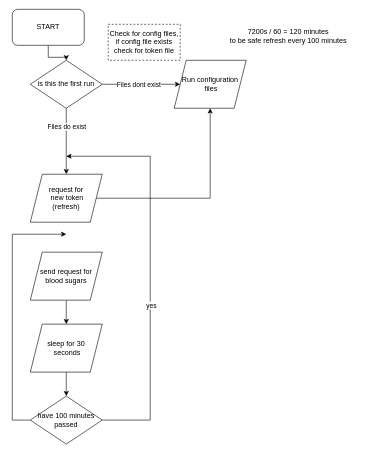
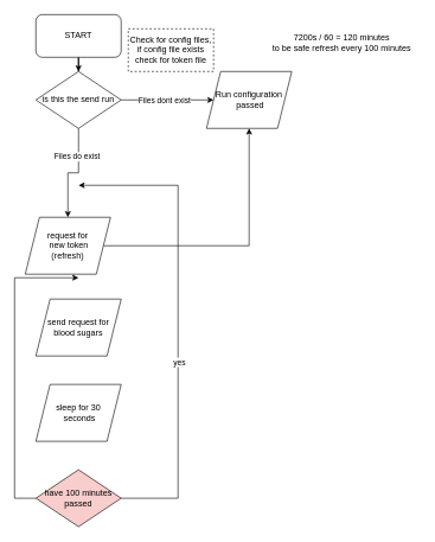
- <mxCell id="3" value="START" style="rounded=1;whiteSpace=wrap;html=1;" vertex="1" parent="1"><mxGeometry x="20" y="15" width="120" height="60" as="geometry" /></mxCell>
+ <mxCell id="3" value="START" style="rounded=1;whiteSpace=wrap;html=1;" vertex="1" parent="1"><mxGeometry x="50" y="20" width="120" height="60" as="geometry" /></mxCell>
- <mxCell id="8" value="is this the first run" style="rhombus;whiteSpace=wrap;html=1;" vertex="1" parent="1"><mxGeometry x="50" y="100" width="120" height="80" as="geometry" /></mxCell>
+ <mxCell id="8" value="is this the send run" style="rhombus;whiteSpace=wrap;html=1;" vertex="1" parent="1"><mxGeometry x="50" y="100" width="120" height="80" as="geometry" /></mxCell>
- <mxCell id="10" value="Run configuration&lt;br&gt;&amp;nbsp;files" style="shape=parallelogram;perimeter=parallelogramPerimeter;whiteSpace=wrap;html=1;fixedSize=1;" vertex="1" parent="1"><mxGeometry x="290" y="100" width="120" height="80" as="geometry" /></mxCell>
+ <mxCell id="10" value="Run configuration&lt;br&gt;&amp;nbsp;passed" style="shape=parallelogram;perimeter=parallelogramPerimeter;whiteSpace=wrap;html=1;fixedSize=1;" vertex="1" parent="1"><mxGeometry x="290" y="100" width="120" height="80" as="geometry" /></mxCell>
- <mxCell id="12" value="request for&lt;br&gt;&amp;nbsp;new token&lt;br&gt;(refresh)" style="shape=parallelogram;perimeter=parallelogramPerimeter;whiteSpace=wrap;html=1;fixedSize=1;" vertex="1" parent="1"><mxGeometry x="50" y="290" width="120" height="80" as="geometry" /></mxCell>
+ <mxCell id="12" value="request for&lt;br&gt;&amp;nbsp;new token&lt;br&gt;(refresh)" style="shape=parallelogram;perimeter=parallelogramPerimeter;whiteSpace=wrap;html=1;fixedSize=1;" vertex="1" parent="1"><mxGeometry x="35" y="305" width="120" height="80" as="geometry" /></mxCell>
- <mxCell id="14" value="" style="edgeStyle=orthogonalEdgeStyle;rounded=0;orthogonalLoop=1;jettySize=auto;html=1;" edge="1" parent="1" source="15" target="18"><mxGeometry relative="1" as="geometry" /></mxCell>
- <mxCell id="17" value="" style="edgeStyle=orthogonalEdgeStyle;rounded=0;orthogonalLoop=1;jettySize=auto;html=1;" edge="1" parent="1" source="18" target="16"><mxGeometry relative="1" as="geometry" /></mxCell>
- <mxCell id="16" value="have 100 minutes passed" style="rhombus;whiteSpace=wrap;html=1;" vertex="1" parent="1"><mxGeometry x="50" y="660" width="120" height="80" as="geometry" /></mxCell>
+ <mxCell id="16" value="have 100 minutes passed" style="rhombus;whiteSpace=wrap;html=1;fillColor=#f8cecc;" vertex="1" parent="1"><mxGeometry x="50" y="660" width="120" height="80" as="geometry" /></mxCell>
